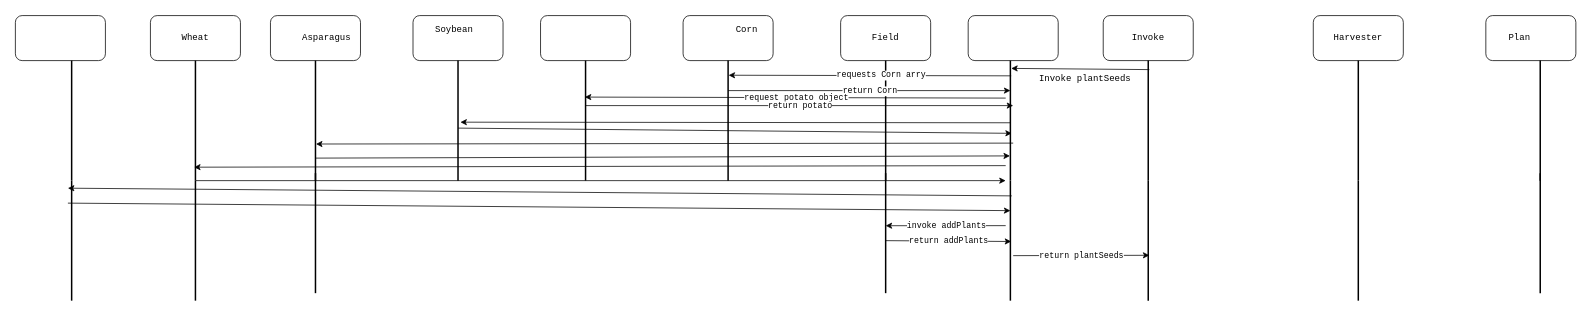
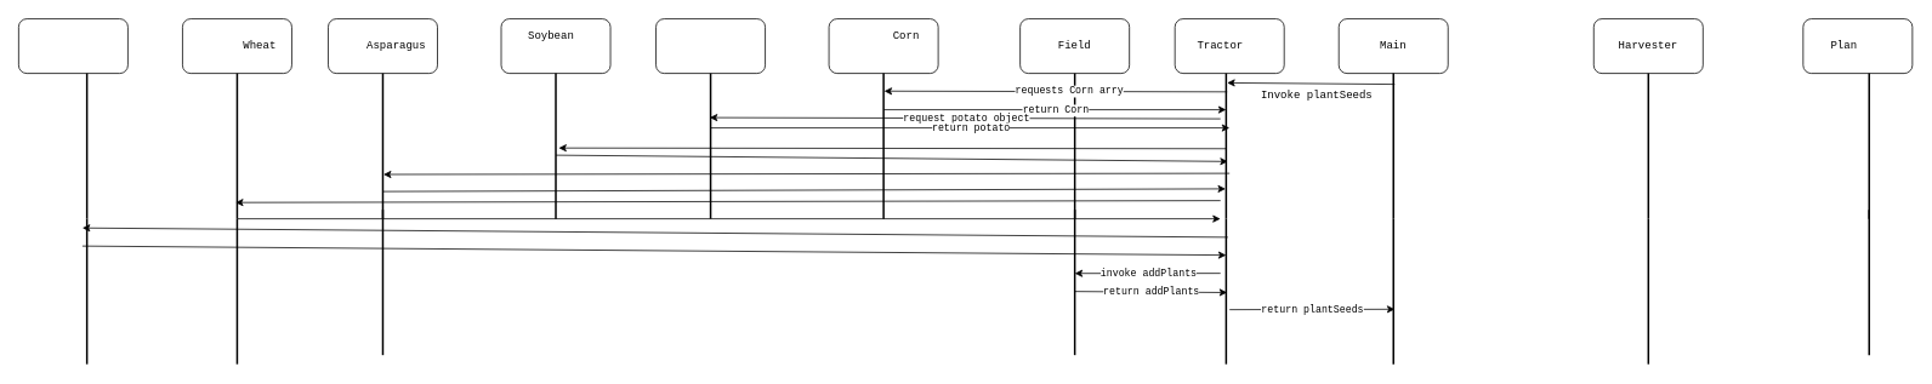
- <mxCell id="24" value="Wheat" style="text;html=1;strokeColor=none;fillColor=none;align=center;verticalAlign=middle;whiteSpace=wrap;rounded=0;fontFamily=Courier New;" vertex="1" parent="1"><mxGeometry x="230" y="35" width="60" height="30" as="geometry" /></mxCell>
+ <mxCell id="24" value="Wheat" style="text;html=1;strokeColor=none;fillColor=none;align=center;verticalAlign=middle;whiteSpace=wrap;rounded=0;fontFamily=Courier New;" vertex="1" parent="1"><mxGeometry x="255" y="35" width="60" height="30" as="geometry" /></mxCell>
+ <mxCell id="15" value="Tractor" style="text;html=1;strokeColor=none;fillColor=none;align=center;verticalAlign=middle;whiteSpace=wrap;rounded=0;fontFamily=Courier New;" vertex="1" parent="1"><mxGeometry x="1310" y="35" width="60" height="30" as="geometry" /></mxCell>
- <mxCell id="10" value="Invoke" style="text;html=1;strokeColor=none;fillColor=none;align=center;verticalAlign=middle;whiteSpace=wrap;rounded=0;fontFamily=Courier New;" vertex="1" parent="1"><mxGeometry x="1500" y="35" width="60" height="30" as="geometry" /></mxCell>
+ <mxCell id="10" value="Main" style="text;html=1;strokeColor=none;fillColor=none;align=center;verticalAlign=middle;whiteSpace=wrap;rounded=0;fontFamily=Courier New;" vertex="1" parent="1"><mxGeometry x="1500" y="35" width="60" height="30" as="geometry" /></mxCell>
